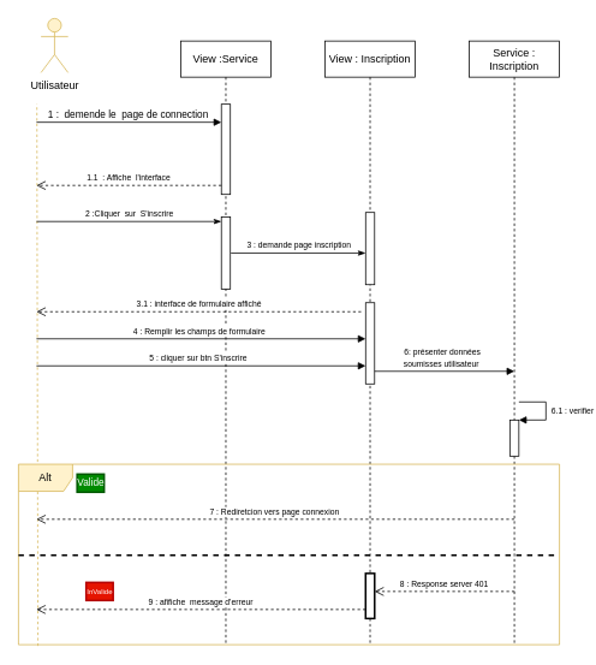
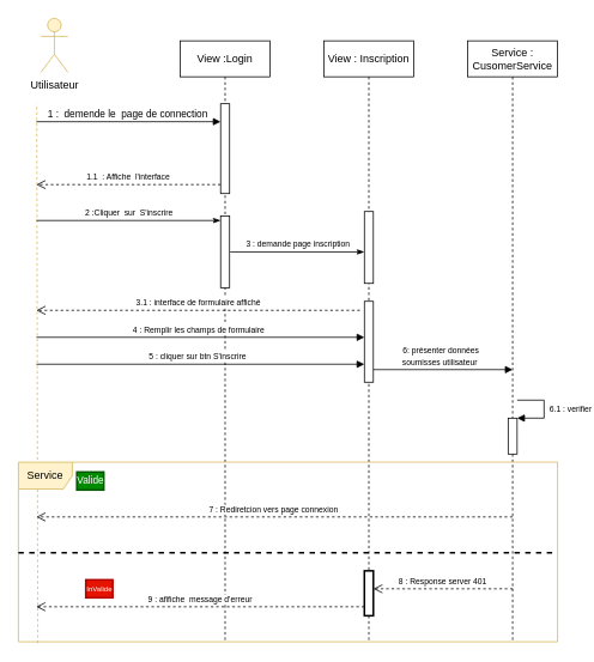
- <mxCell id="4" value="View :Service" style="shape=umlLifeline;perimeter=lifelinePerimeter;whiteSpace=wrap;html=1;container=1;collapsible=0;recursiveResize=0;outlineConnect=0;size=40;" vertex="1" parent="1"><mxGeometry x="200" y="45" width="100" height="670" as="geometry" /></mxCell>
+ <mxCell id="4" value="View :Login" style="shape=umlLifeline;perimeter=lifelinePerimeter;whiteSpace=wrap;html=1;container=1;collapsible=0;recursiveResize=0;outlineConnect=0;size=40;" vertex="1" parent="1"><mxGeometry x="200" y="45" width="100" height="670" as="geometry" /></mxCell>
- <mxCell id="9" value="Service :&lt;br&gt;Inscription" style="shape=umlLifeline;perimeter=lifelinePerimeter;whiteSpace=wrap;html=1;container=1;collapsible=0;recursiveResize=0;outlineConnect=0;size=40;" vertex="1" parent="1"><mxGeometry x="520" y="45" width="100" height="670" as="geometry" /></mxCell>
+ <mxCell id="9" value="Service :&lt;br&gt;CusomerService" style="shape=umlLifeline;perimeter=lifelinePerimeter;whiteSpace=wrap;html=1;container=1;collapsible=0;recursiveResize=0;outlineConnect=0;size=40;" vertex="1" parent="1"><mxGeometry x="520" y="45" width="100" height="670" as="geometry" /></mxCell>
- <mxCell id="21" value="Alt" style="shape=umlFrame;whiteSpace=wrap;html=1;fillColor=#fff2cc;strokeColor=#d6b656;" vertex="1" parent="1"><mxGeometry x="20" y="514" width="600" height="200" as="geometry" /></mxCell>
+ <mxCell id="21" value="Service" style="shape=umlFrame;whiteSpace=wrap;html=1;fillColor=#fff2cc;strokeColor=#d6b656;" vertex="1" parent="1"><mxGeometry x="20" y="514" width="600" height="200" as="geometry" /></mxCell>
